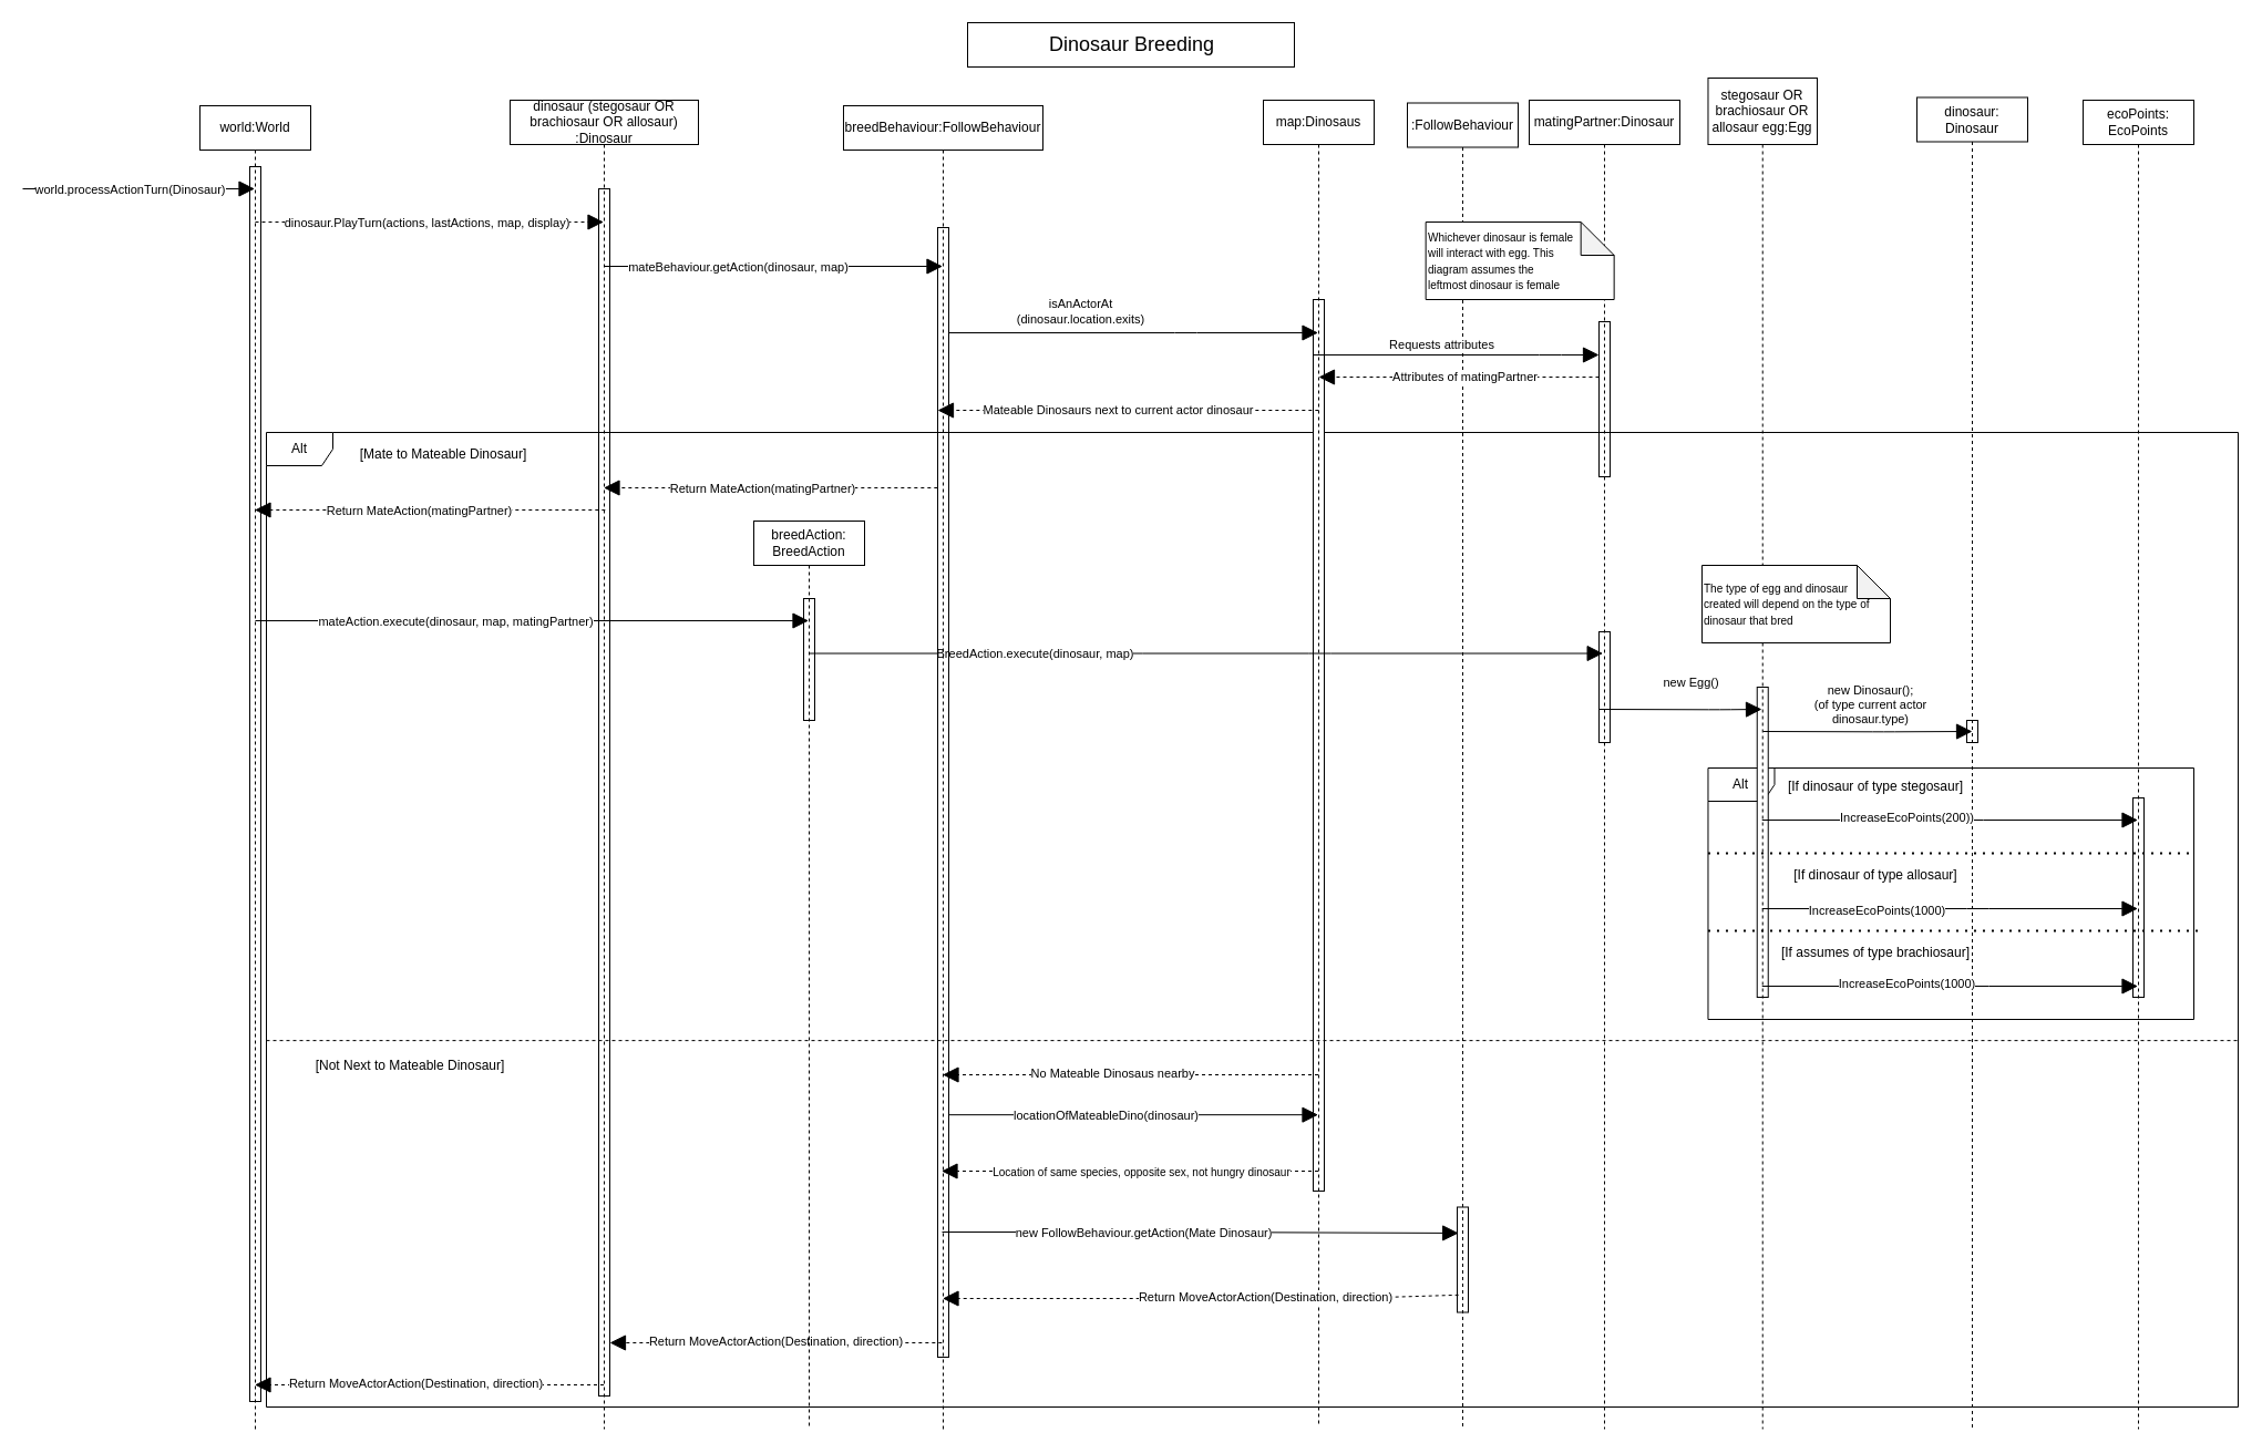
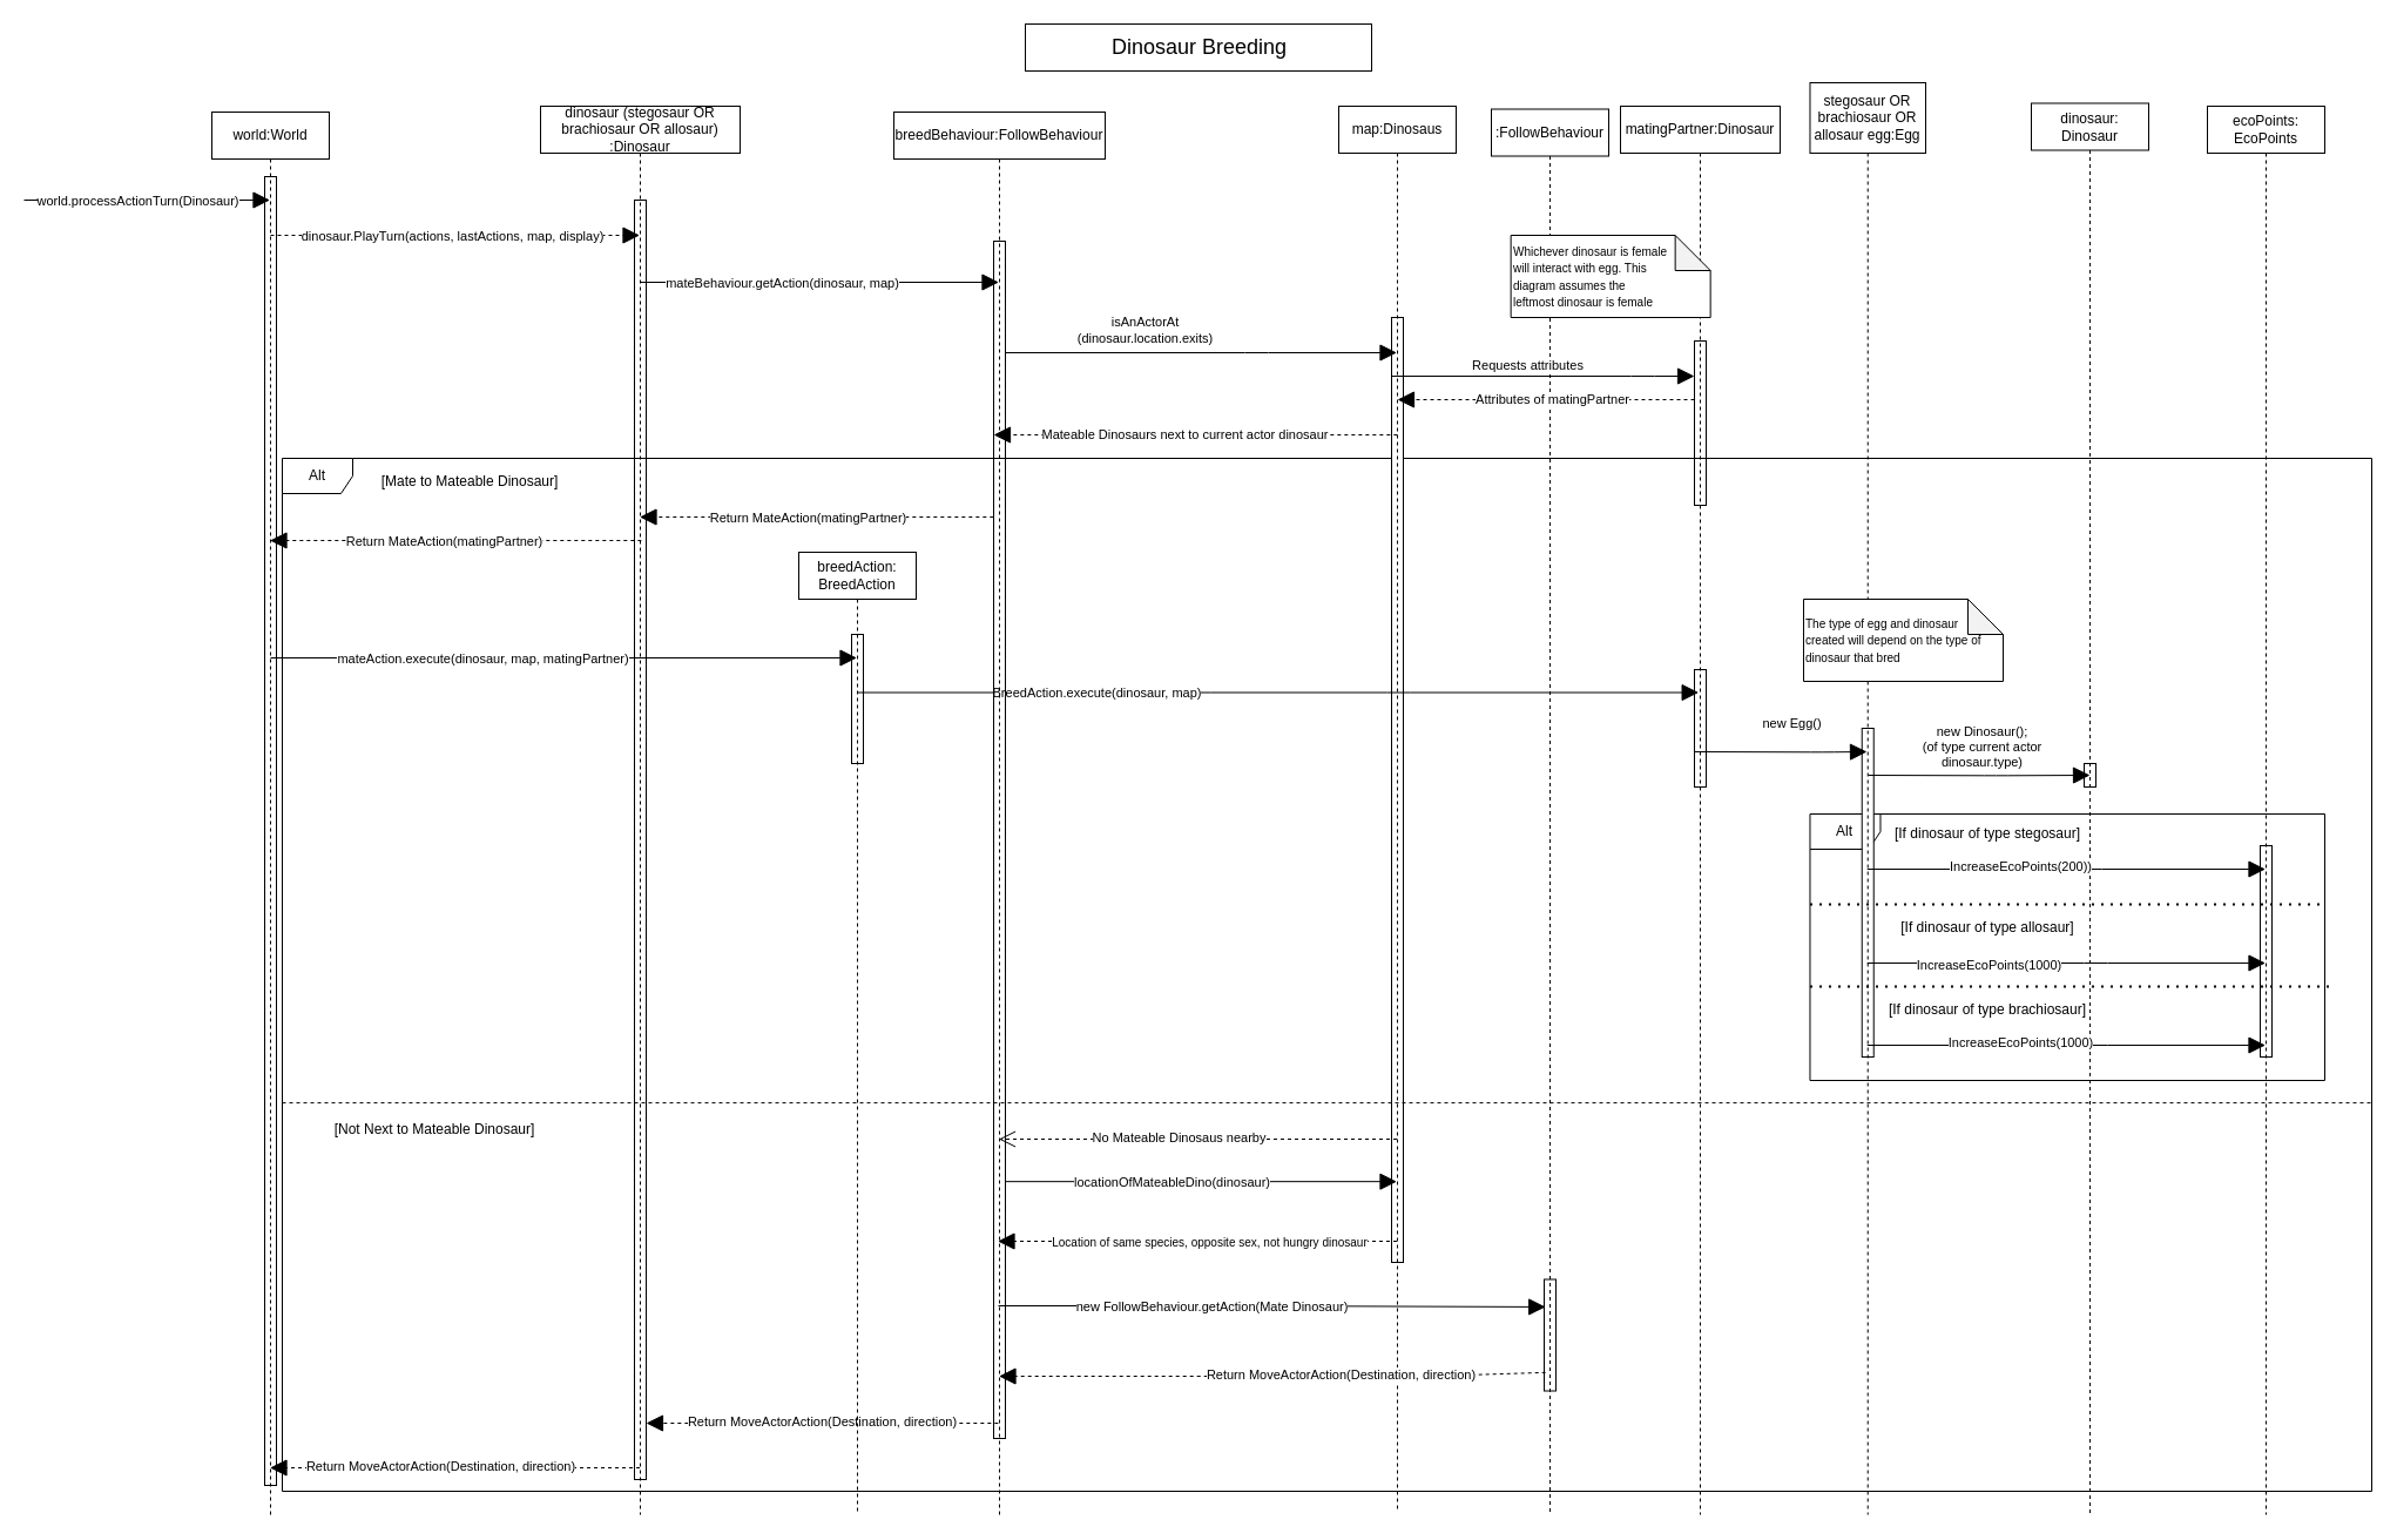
- <mxCell id="69" value="[If assumes of type brachiosaur]" style="text;html=1;strokeColor=none;fillColor=none;align=center;verticalAlign=middle;whiteSpace=wrap;rounded=0;" parent="1" vertex="1"><mxGeometry x="1595.74" y="850" width="194" height="20" as="geometry" /></mxCell>
+ <mxCell id="69" value="[If dinosaur of type brachiosaur]" style="text;html=1;strokeColor=none;fillColor=none;align=center;verticalAlign=middle;whiteSpace=wrap;rounded=0;" parent="1" vertex="1"><mxGeometry x="1595.74" y="850" width="194" height="20" as="geometry" /></mxCell>
- <mxCell id="48" value="" style="endArrow=block;dashed=1;endFill=1;endSize=12;html=1;snapToPoint=1;" parent="1" source="8" target="18" edge="1"><mxGeometry width="160" relative="1" as="geometry"><mxPoint x="1185.99" y="952" as="sourcePoint" /><mxPoint x="860" y="952" as="targetPoint" /><Array as="points"><mxPoint x="1140" y="970" /></Array></mxGeometry></mxCell>
+ <mxCell id="48" value="" style="endArrow=open;dashed=1;endFill=1;endSize=12;html=1;snapToPoint=1;" parent="1" source="8" target="18" edge="1"><mxGeometry width="160" relative="1" as="geometry"><mxPoint x="1185.99" y="952" as="sourcePoint" /><mxPoint x="860" y="952" as="targetPoint" /><Array as="points"><mxPoint x="1140" y="970" /></Array></mxGeometry></mxCell>
